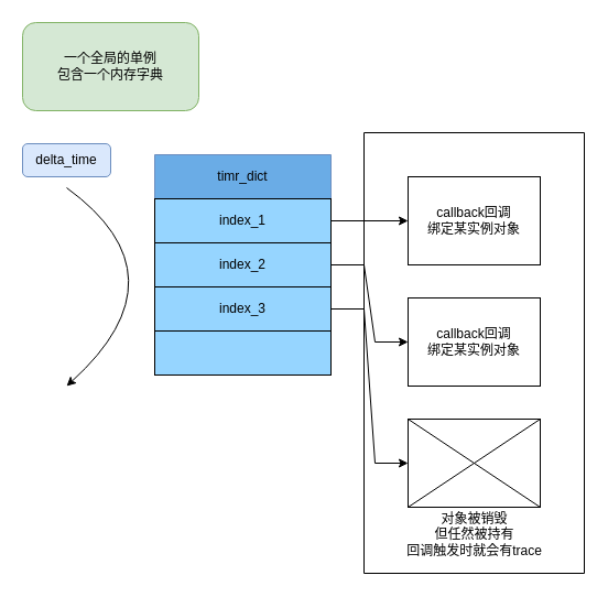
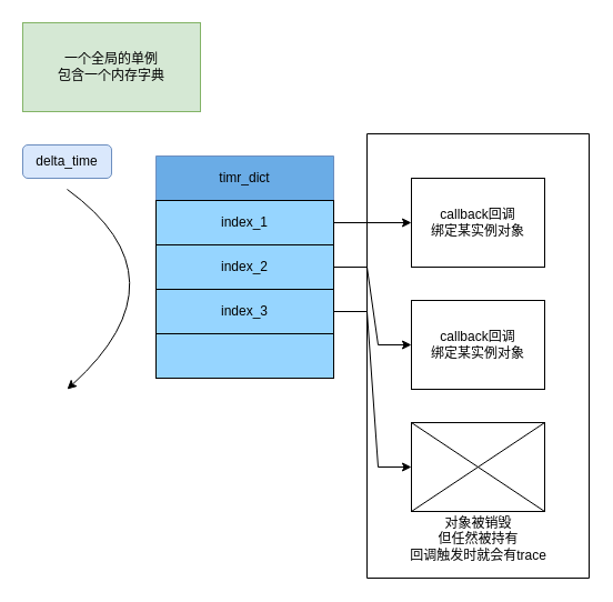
- <mxCell id="7" value="一个全局的单例&lt;br&gt;包含一个内存字典" style="rounded=1;whiteSpace=wrap;html=1;fillColor=#d5e8d4;strokeColor=#82b366;" vertex="1" parent="1"><mxGeometry x="20" y="20" width="160" height="80" as="geometry" /></mxCell>
+ <mxCell id="7" value="一个全局的单例&lt;br&gt;包含一个内存字典" style="whiteSpace=wrap;html=1;fillColor=#d5e8d4;strokeColor=#82b366;rounded=0;" vertex="1" parent="1"><mxGeometry x="20" y="20" width="160" height="80" as="geometry" /></mxCell>
